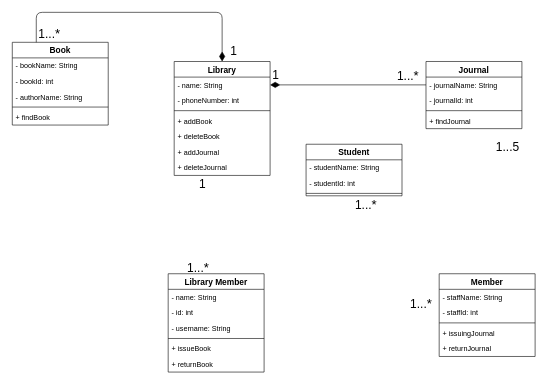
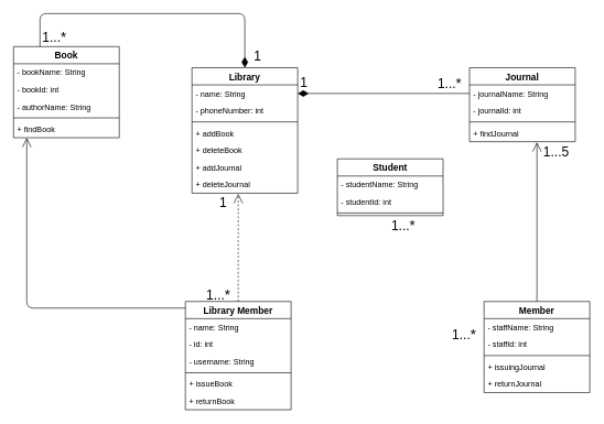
- <mxCell id="47" value="&lt;font size=&quot;1&quot;&gt;&lt;span style=&quot;font-size: 20px&quot;&gt;1...5&lt;/span&gt;&lt;/font&gt;" style="text;html=1;resizable=0;points=[];autosize=1;align=left;verticalAlign=top;spacingTop=-4;fontStyle=0" vertex="1" parent="1"><mxGeometry x="825" y="229" width="50" height="20" as="geometry" /></mxCell>
+ <mxCell id="47" value="&lt;font size=&quot;1&quot;&gt;&lt;span style=&quot;font-size: 20px&quot;&gt;1...5&lt;/span&gt;&lt;/font&gt;" style="text;html=1;resizable=0;points=[];autosize=1;align=left;verticalAlign=top;spacingTop=-4;fontStyle=0" vertex="1" parent="1"><mxGeometry x="820" y="214" width="50" height="20" as="geometry" /></mxCell>
+ <mxCell id="42" value="" style="endArrow=open;endSize=12;html=1;exitX=0.5;exitY=0;exitDx=0;exitDy=0;entryX=0.638;entryY=1.033;entryDx=0;entryDy=0;entryPerimeter=0;" edge="1" parent="1" source="25" target="20"><mxGeometry y="20" width="160" relative="1" as="geometry"><mxPoint x="789.5" y="360" as="sourcePoint" /><mxPoint x="792" y="250" as="targetPoint" /><mxPoint as="offset" /></mxGeometry></mxCell>
+ <mxCell id="39" value="" style="endArrow=open;endSize=12;dashed=1;html=1;exitX=0.5;exitY=0;exitDx=0;exitDy=0;entryX=0.438;entryY=1.036;entryDx=0;entryDy=0;entryPerimeter=0;" edge="1" parent="1" source="31" target="9"><mxGeometry y="20" width="160" relative="1" as="geometry"><mxPoint x="230" y="400" as="sourcePoint" /><mxPoint x="370" y="20" as="targetPoint" /><mxPoint as="offset" /></mxGeometry></mxCell>
+ <mxCell id="40" value="" style="endArrow=open;html=1;endSize=12;startArrow=none;startSize=14;startFill=0;edgeStyle=orthogonalEdgeStyle;align=left;verticalAlign=bottom;exitX=0;exitY=0.061;exitDx=0;exitDy=0;exitPerimeter=0;entryX=0.125;entryY=1.003;entryDx=0;entryDy=0;entryPerimeter=0;" edge="1" parent="1" source="31" target="15"><mxGeometry x="0.108" y="-242" relative="1" as="geometry"><mxPoint x="250" y="410" as="sourcePoint" /><mxPoint x="50" y="180" as="targetPoint" /><mxPoint as="offset" /></mxGeometry></mxCell>
